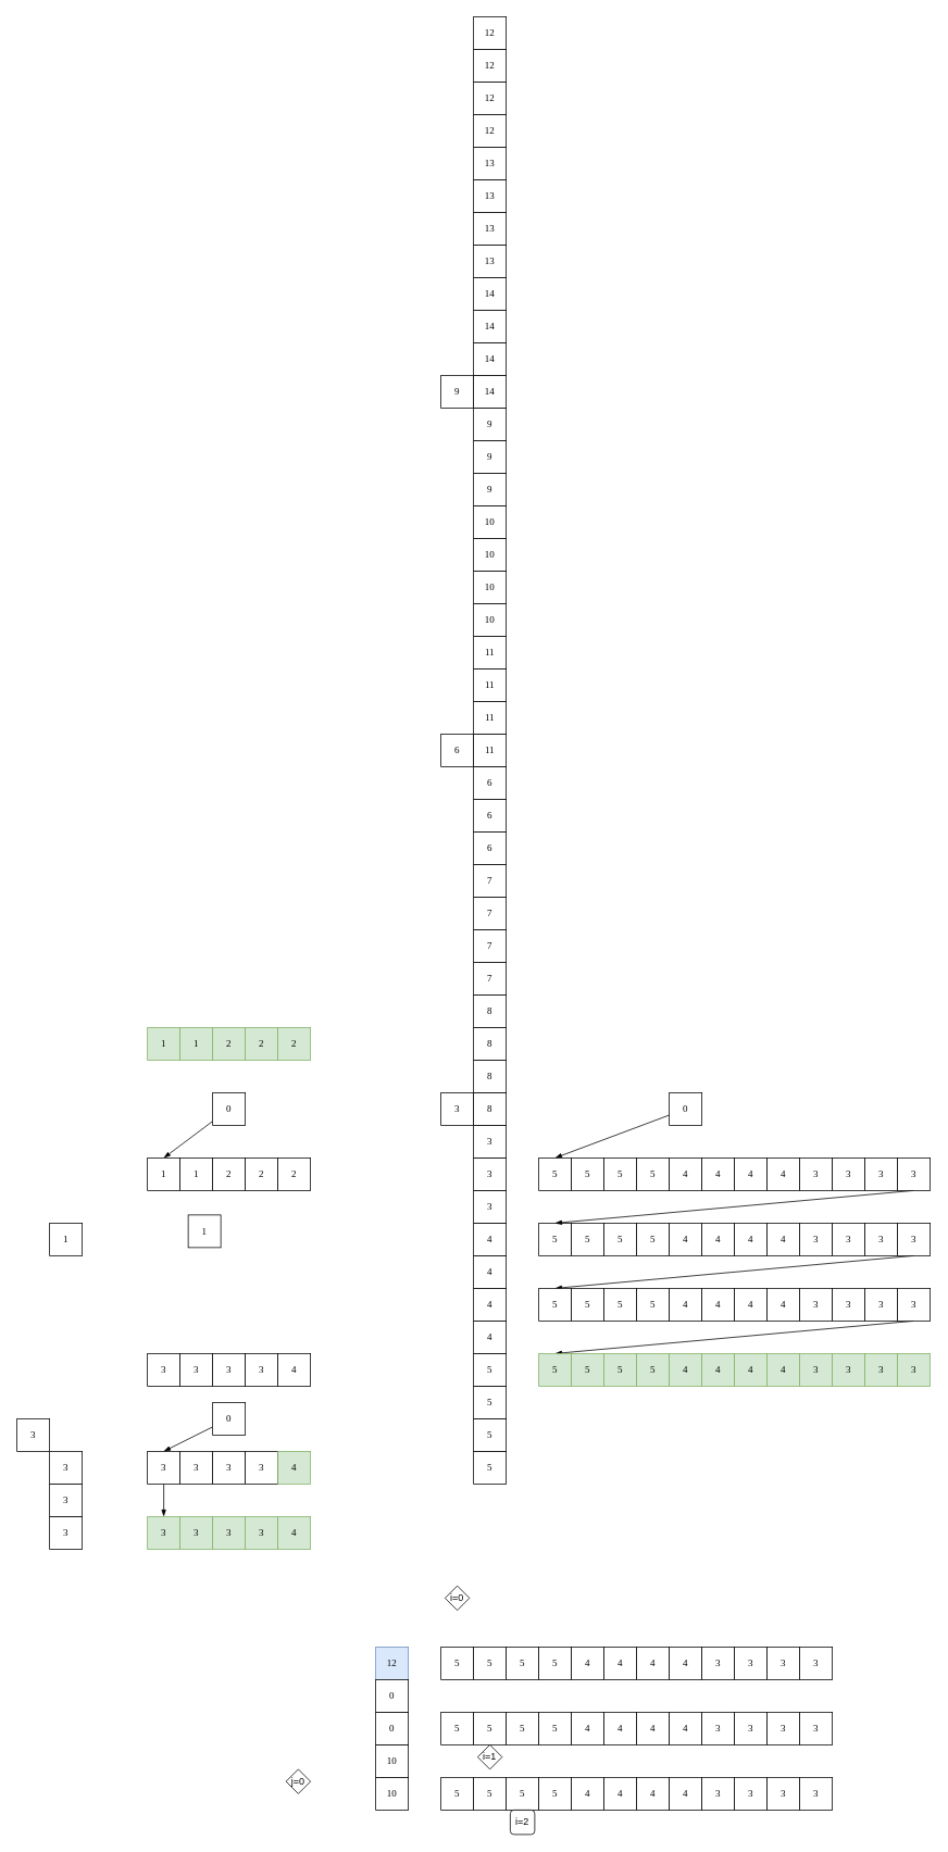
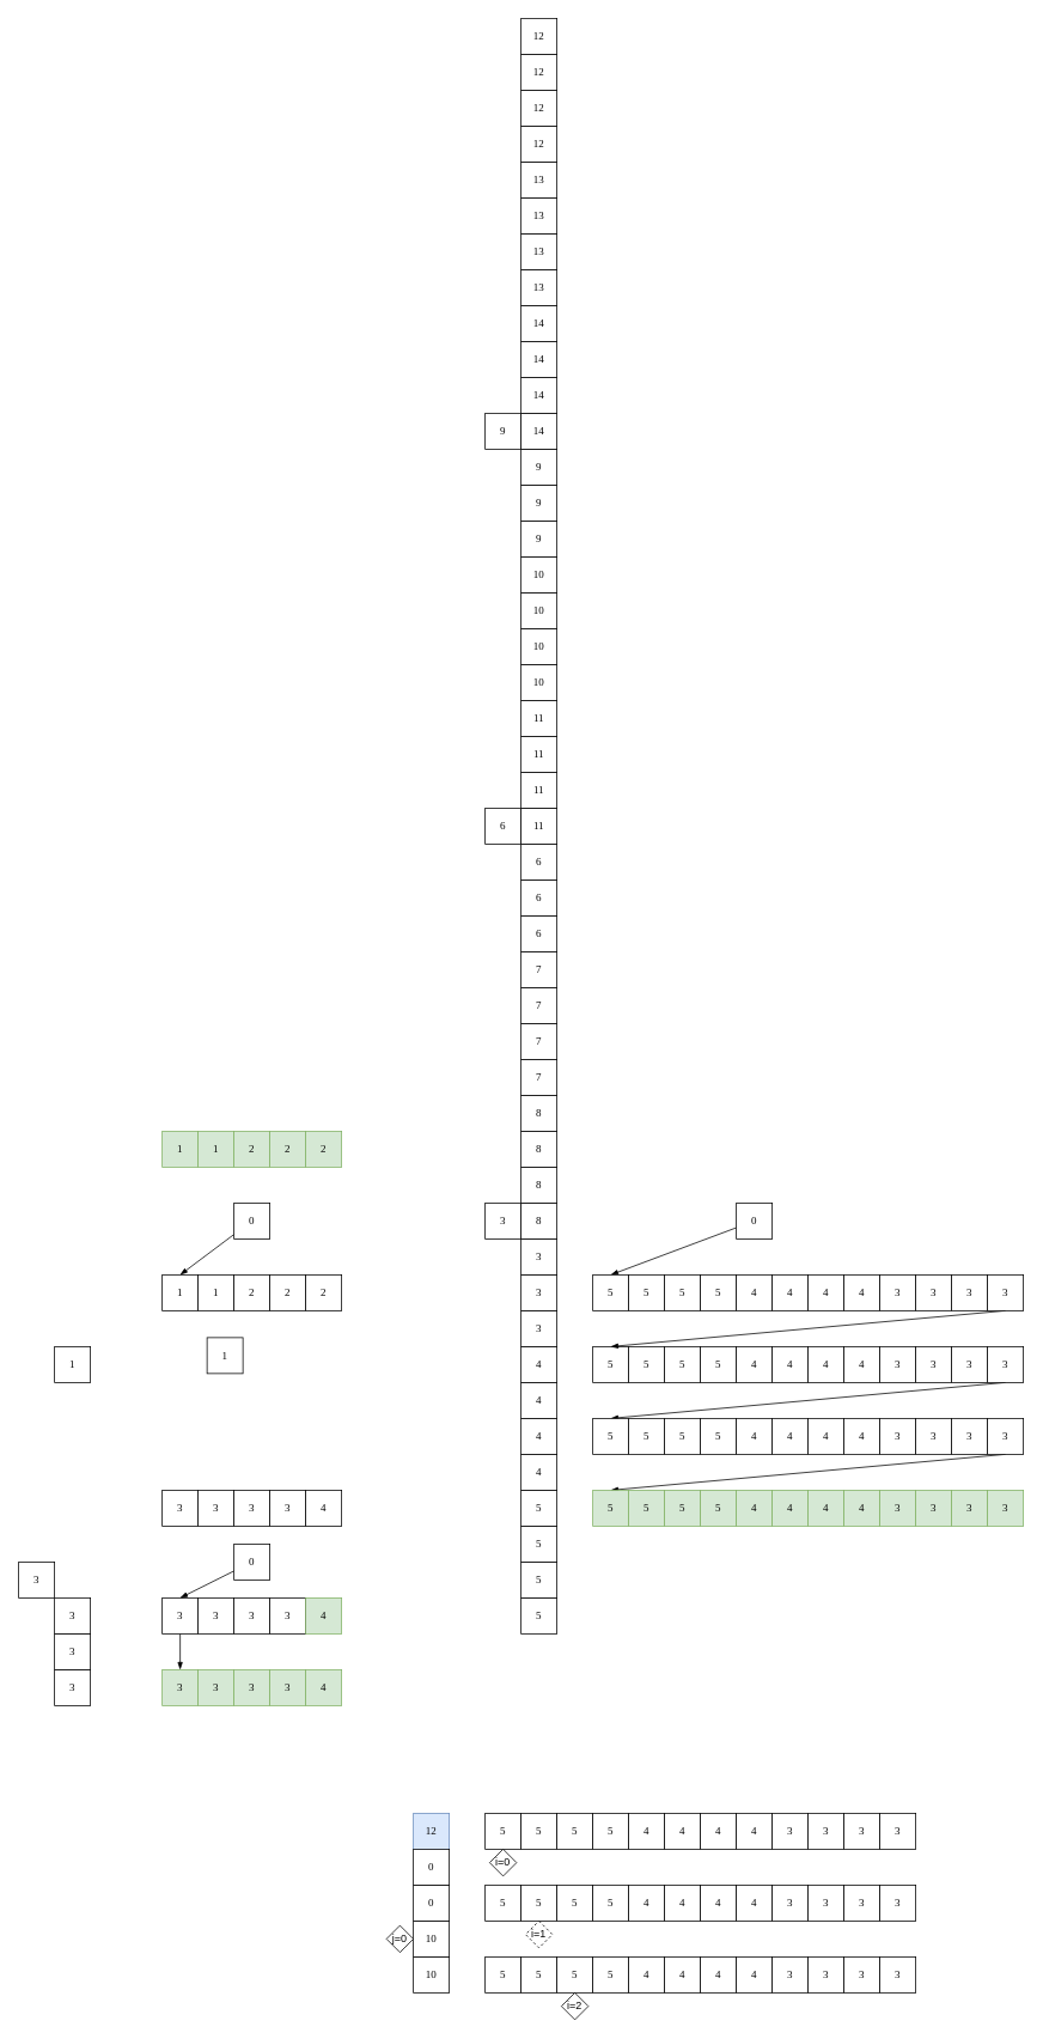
- <mxCell id="152" value="i=0" style="rhombus;whiteSpace=wrap;html=1;" vertex="1" parent="1"><mxGeometry x="545" y="1945" width="30" height="30" as="geometry" /></mxCell>
+ <mxCell id="152" value="i=0" style="rhombus;whiteSpace=wrap;html=1;" vertex="1" parent="1"><mxGeometry x="545" y="2060" width="30" height="30" as="geometry" /></mxCell>
- <mxCell id="170" value="i=1" style="rhombus;whiteSpace=wrap;html=1;" vertex="1" parent="1"><mxGeometry x="585" y="2140" width="30" height="30" as="geometry" /></mxCell>
+ <mxCell id="170" value="i=1" style="rhombus;whiteSpace=wrap;html=1;dashed=1;" vertex="1" parent="1"><mxGeometry x="585" y="2140" width="30" height="30" as="geometry" /></mxCell>
- <mxCell id="153" value="j=0" style="rhombus;whiteSpace=wrap;html=1;" vertex="1" parent="1"><mxGeometry x="350" y="2170" width="30" height="30" as="geometry" /></mxCell>
+ <mxCell id="153" value="j=0" style="rhombus;whiteSpace=wrap;html=1;" vertex="1" parent="1"><mxGeometry x="430" y="2145" width="30" height="30" as="geometry" /></mxCell>
- <mxCell id="183" value="i=2" style="whiteSpace=wrap;html=1;rounded=1;" vertex="1" parent="1"><mxGeometry x="625" y="2220" width="30" height="30" as="geometry" /></mxCell>
+ <mxCell id="183" value="i=2" style="rhombus;whiteSpace=wrap;html=1;" vertex="1" parent="1"><mxGeometry x="625" y="2220" width="30" height="30" as="geometry" /></mxCell>
